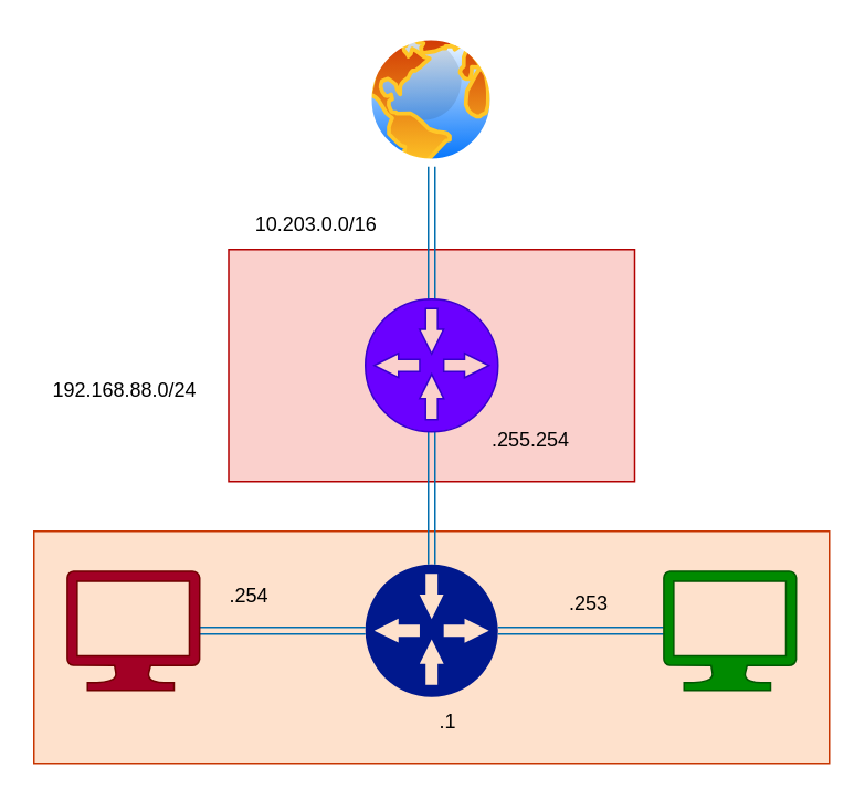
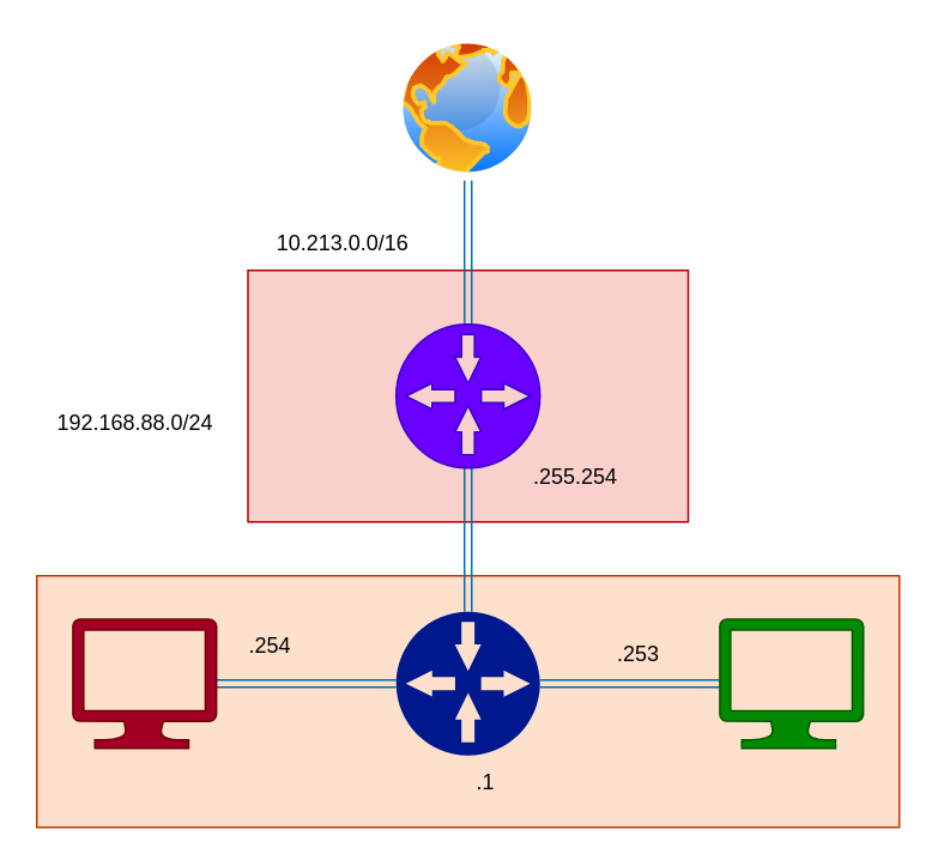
- <mxCell id="18" value="10.203.0.0/16" style="text;strokeColor=none;align=center;fillColor=none;html=1;verticalAlign=middle;whiteSpace=wrap;rounded=0;" vertex="1" parent="1"><mxGeometry x="137.5" y="120" width="105" height="30" as="geometry" /></mxCell>
+ <mxCell id="18" value="10.213.0.0/16" style="text;strokeColor=none;align=center;fillColor=none;html=1;verticalAlign=middle;whiteSpace=wrap;rounded=0;" vertex="1" parent="1"><mxGeometry x="137.5" y="120" width="105" height="30" as="geometry" /></mxCell>
